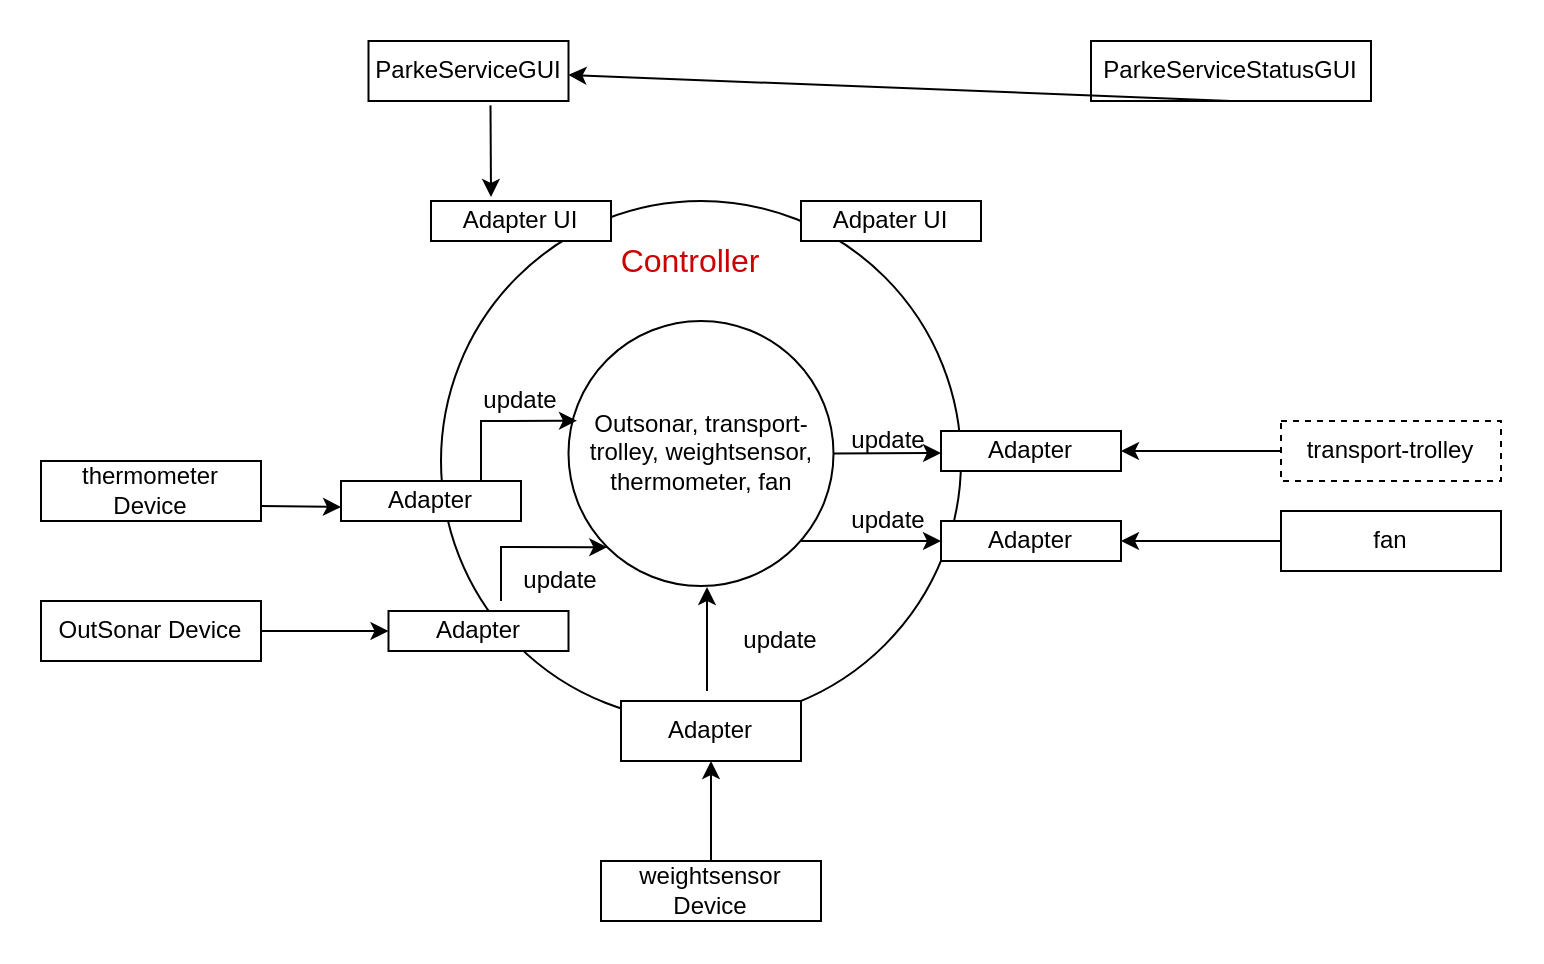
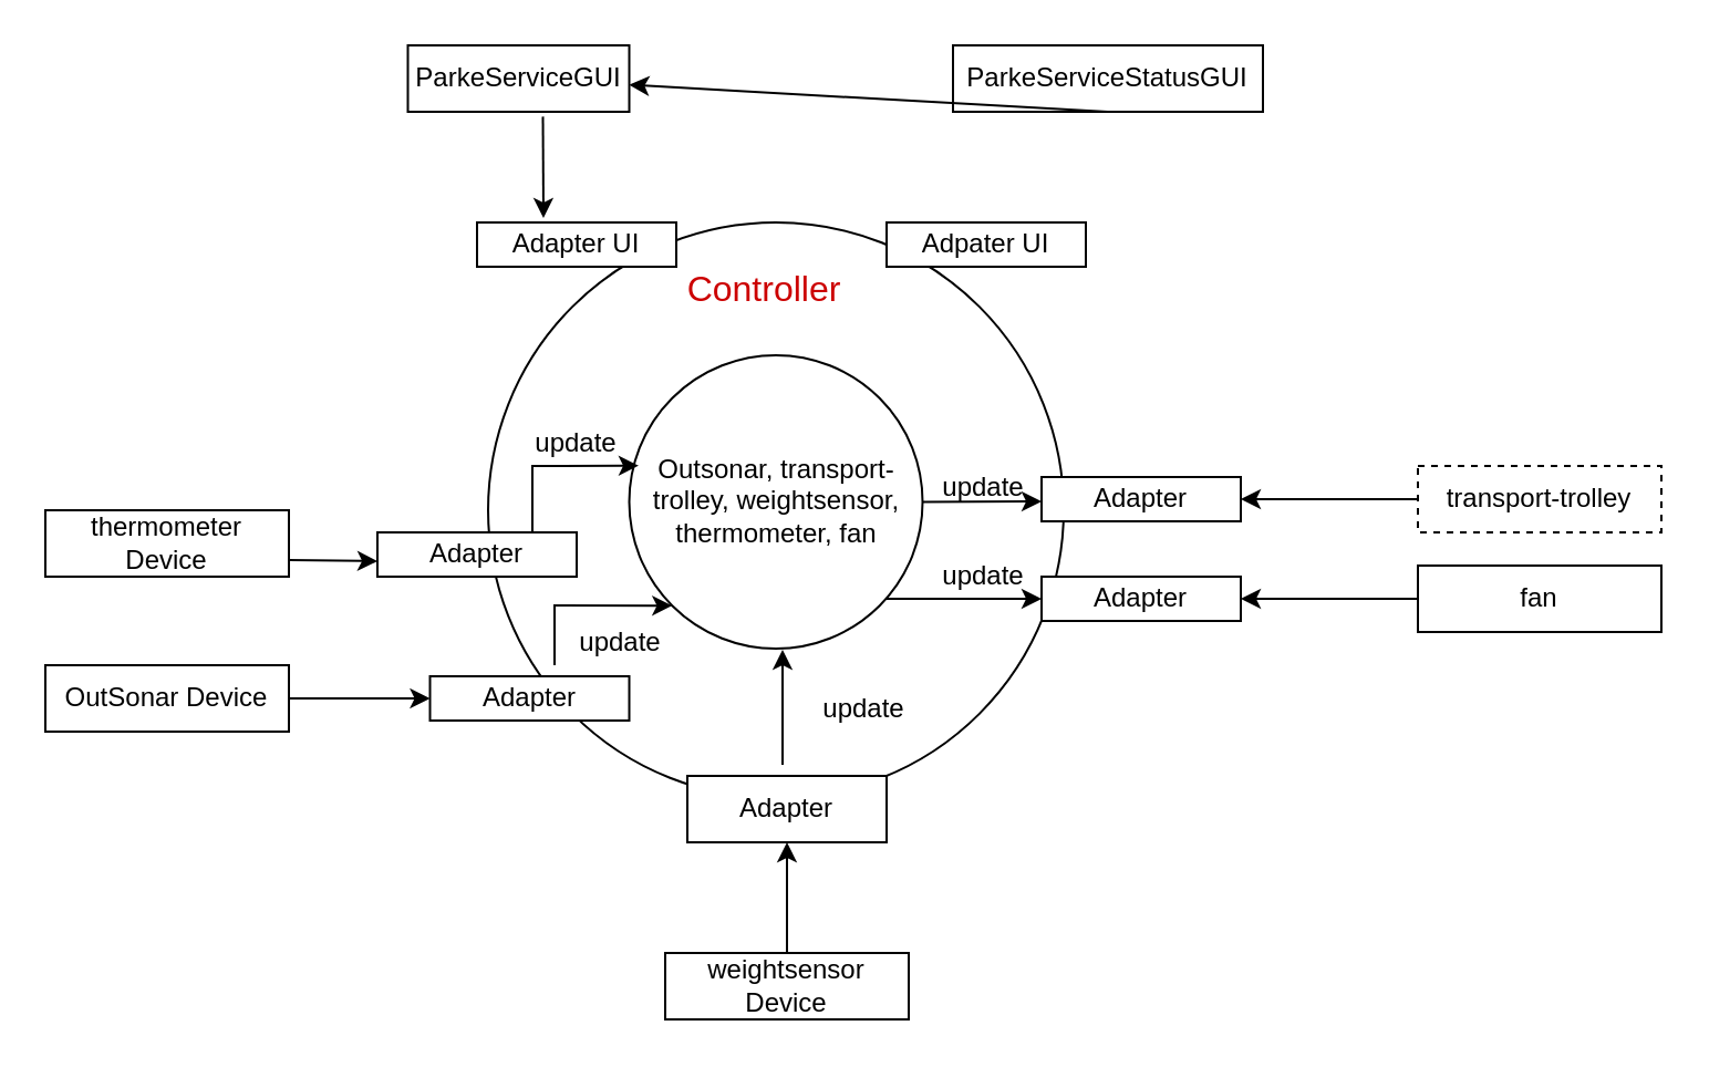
- <mxCell id="25" value="&lt;div style=&quot;text-align: left&quot;&gt;ParkeServiceStatusGUI&lt;/div&gt;" style="rounded=0;whiteSpace=wrap;html=1;" parent="1" vertex="1"><mxGeometry x="545" y="20" width="140" height="30" as="geometry" /></mxCell>
+ <mxCell id="25" value="&lt;div style=&quot;text-align: left&quot;&gt;ParkeServiceStatusGUI&lt;/div&gt;" style="rounded=0;whiteSpace=wrap;html=1;" parent="1" vertex="1"><mxGeometry x="430" y="20" width="140" height="30" as="geometry" /></mxCell>
